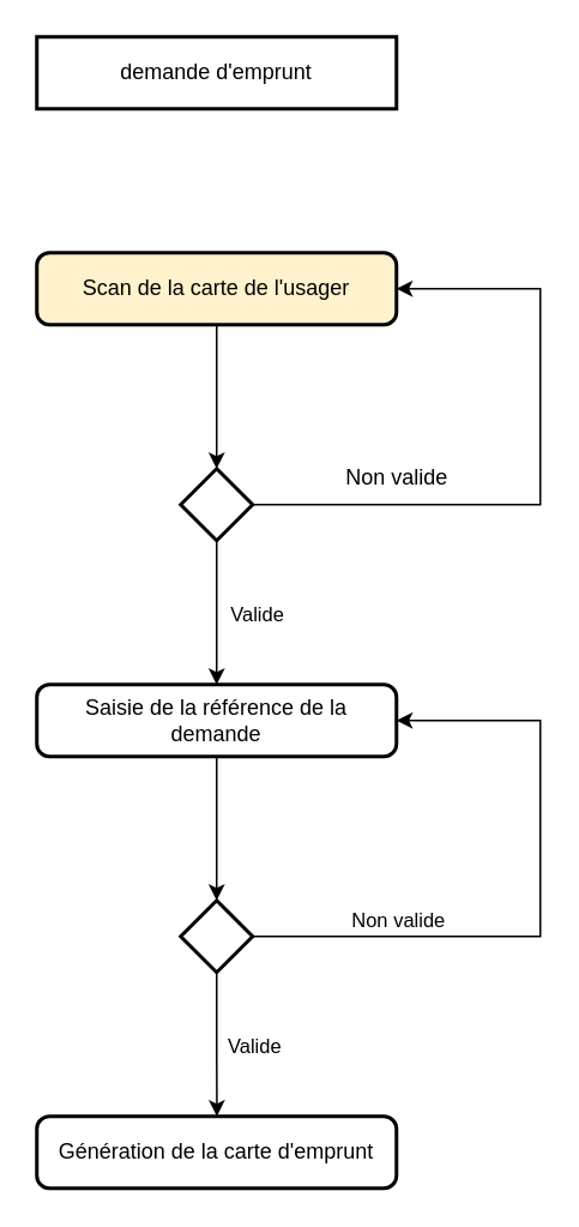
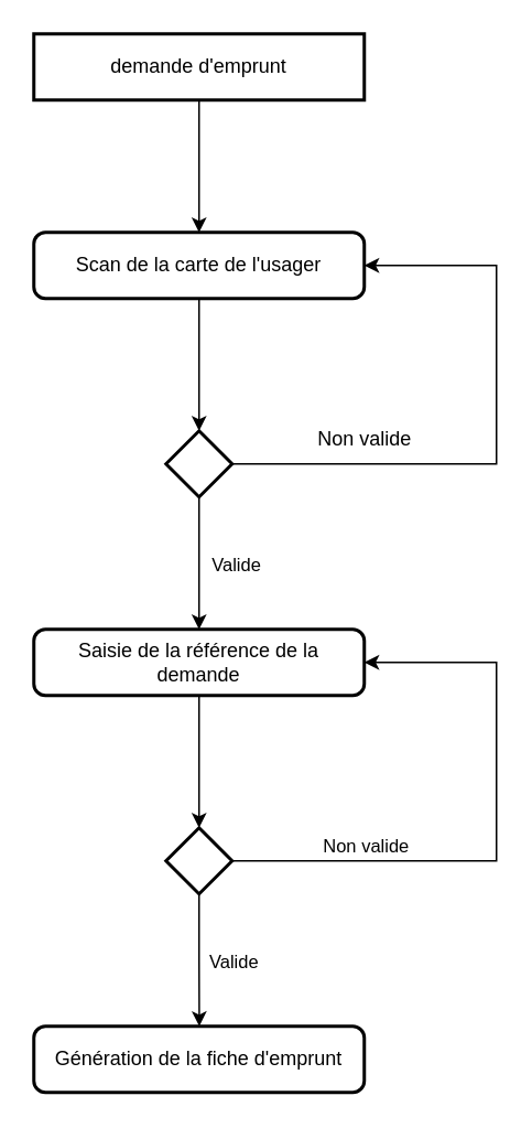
+ <mxCell id="2" style="edgeStyle=orthogonalEdgeStyle;rounded=0;orthogonalLoop=1;jettySize=auto;html=1;exitX=0.5;exitY=1;exitDx=0;exitDy=0;entryX=0.5;entryY=0;entryDx=0;entryDy=0;" edge="1" parent="1" source="3" target="5"><mxGeometry relative="1" as="geometry" /></mxCell>
- <mxCell id="5" value="Scan de la carte de l'usager" style="rounded=1;whiteSpace=wrap;html=1;absoluteArcSize=1;arcSize=14;strokeWidth=2;fillColor=#fff2cc;" vertex="1" parent="1"><mxGeometry x="20" y="140" width="200" height="40" as="geometry" /></mxCell>
+ <mxCell id="5" value="Scan de la carte de l'usager" style="rounded=1;whiteSpace=wrap;html=1;absoluteArcSize=1;arcSize=14;strokeWidth=2;" vertex="1" parent="1"><mxGeometry x="20" y="140" width="200" height="40" as="geometry" /></mxCell>
- <mxCell id="18" value="Génération de la carte d'emprunt" style="rounded=1;whiteSpace=wrap;html=1;absoluteArcSize=1;arcSize=14;strokeWidth=2;" vertex="1" parent="1"><mxGeometry x="20" y="620" width="200" height="40" as="geometry" /></mxCell>
+ <mxCell id="18" value="Génération de la fiche d'emprunt" style="rounded=1;whiteSpace=wrap;html=1;absoluteArcSize=1;arcSize=14;strokeWidth=2;" vertex="1" parent="1"><mxGeometry x="20" y="620" width="200" height="40" as="geometry" /></mxCell>
